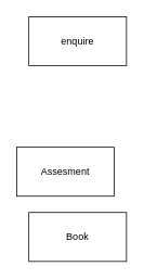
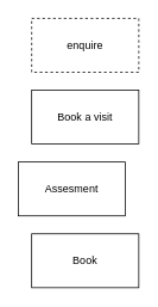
- <mxCell id="2" value="enquire" style="rounded=0;whiteSpace=wrap;html=1;" vertex="1" parent="1"><mxGeometry x="35" y="20" width="120" height="60" as="geometry" /></mxCell>
+ <mxCell id="2" value="enquire" style="rounded=0;whiteSpace=wrap;html=1;dashed=1;" vertex="1" parent="1"><mxGeometry x="35" y="20" width="120" height="60" as="geometry" /></mxCell>
+ <mxCell id="3" value="Book a visit" style="rounded=0;whiteSpace=wrap;html=1;" vertex="1" parent="1"><mxGeometry x="35" y="100" width="120" height="60" as="geometry" /></mxCell>
